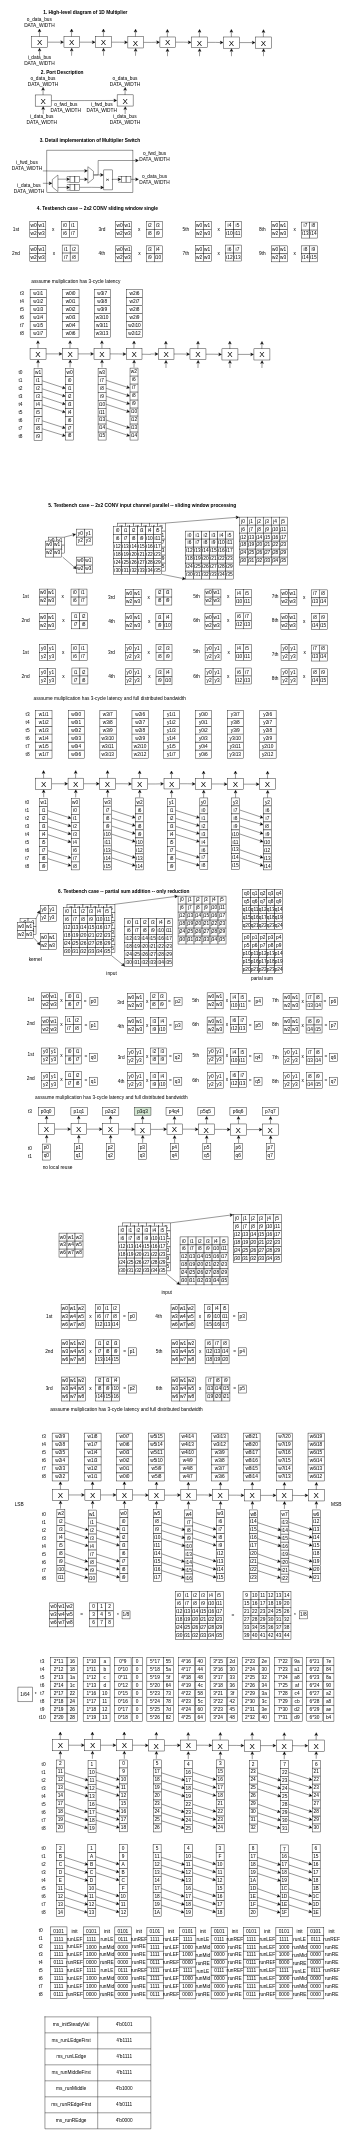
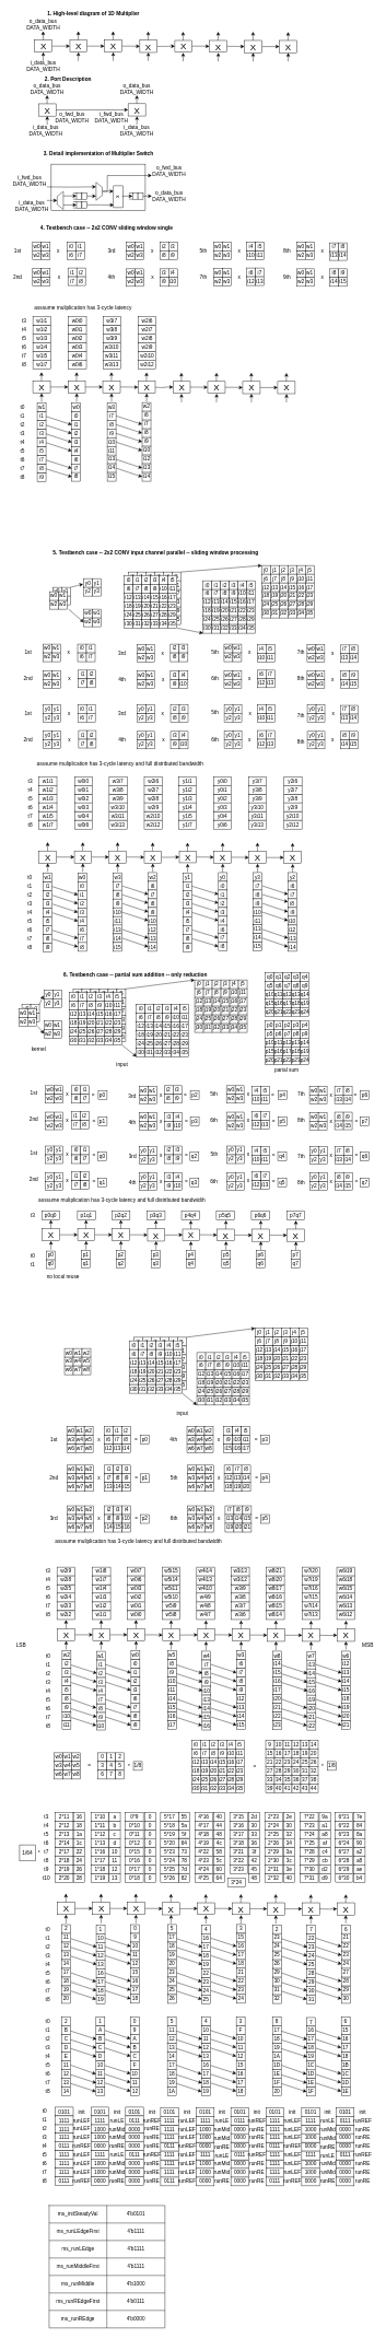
- <mxCell id="964" value="p3q3" style="rounded=0;whiteSpace=wrap;html=1;fillColor=#d5e8d4;" parent="1" vertex="1"><mxGeometry x="336.22" y="2768.25" width="40.87" height="20" as="geometry" /></mxCell>
+ <mxCell id="964" value="p3q3" style="rounded=0;whiteSpace=wrap;html=1;" parent="1" vertex="1"><mxGeometry x="336.22" y="2768.25" width="40.87" height="20" as="geometry" /></mxCell>
- <mxCell id="2487" value="3*24" style="rounded=0;whiteSpace=wrap;html=1;" parent="1" vertex="1"><mxGeometry x="525.13" y="4284.25" width="40.87" height="20" as="geometry" /></mxCell>
+ <mxCell id="2487" value="3*24" style="rounded=0;whiteSpace=wrap;html=1;" parent="1" vertex="1"><mxGeometry x="520.13" y="4294.25" width="40.87" height="20" as="geometry" /></mxCell>
